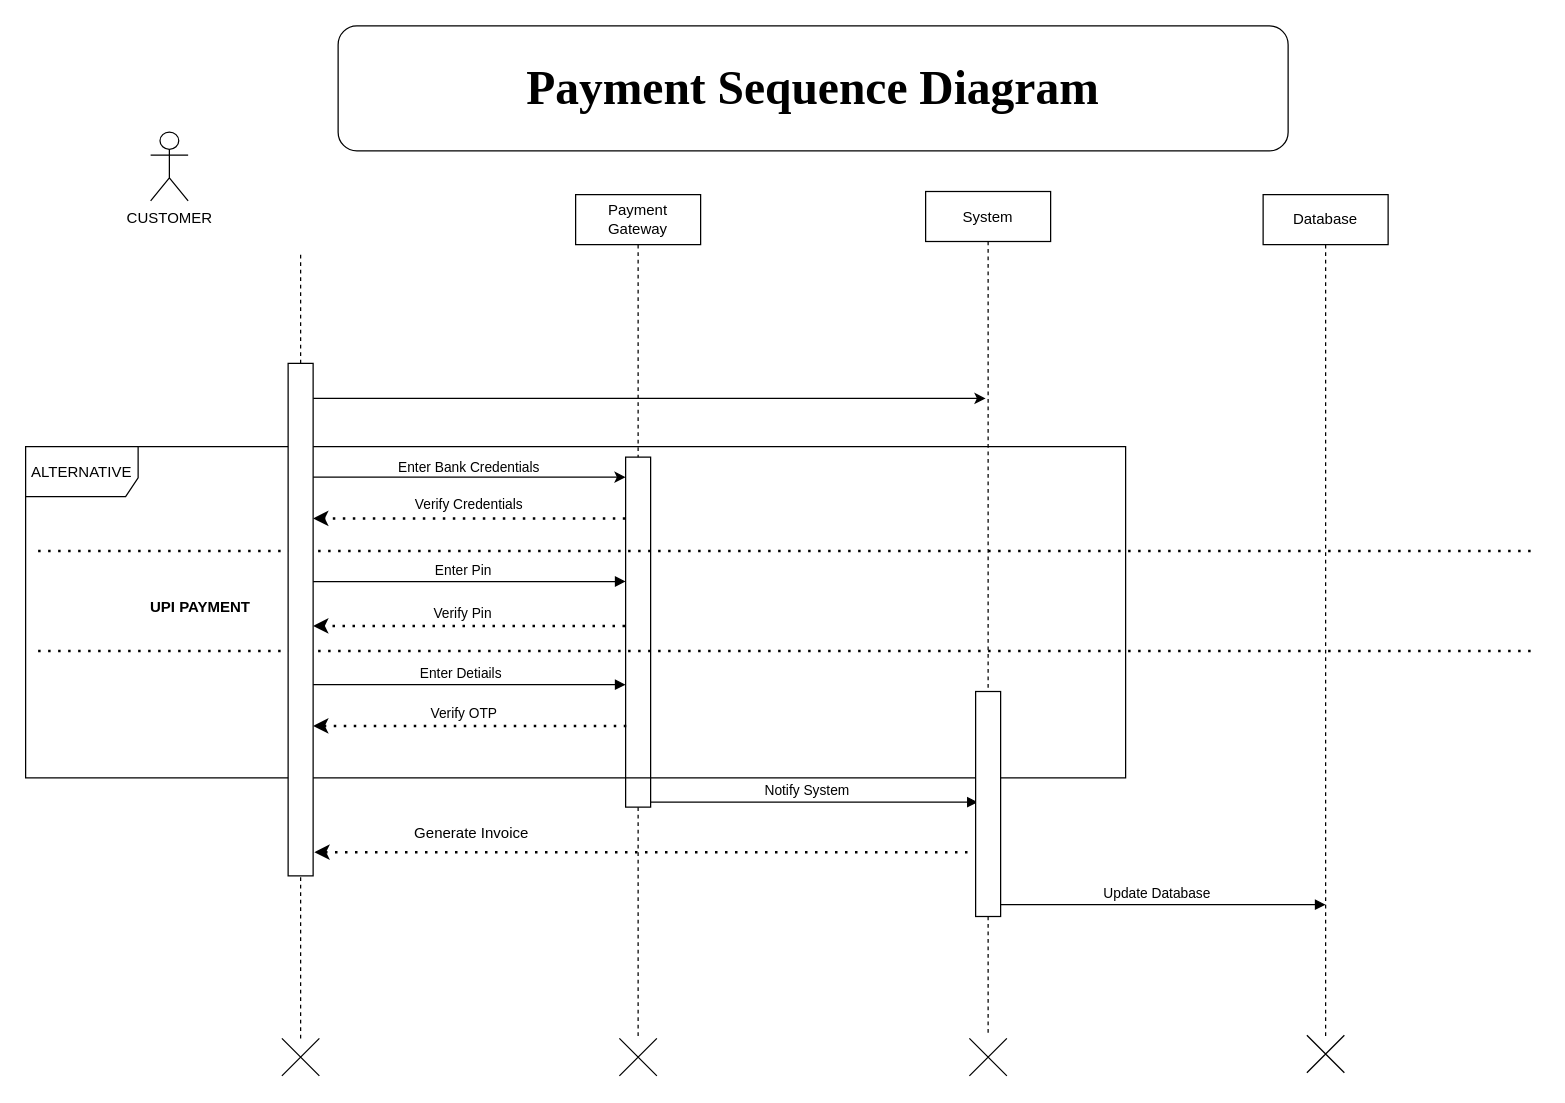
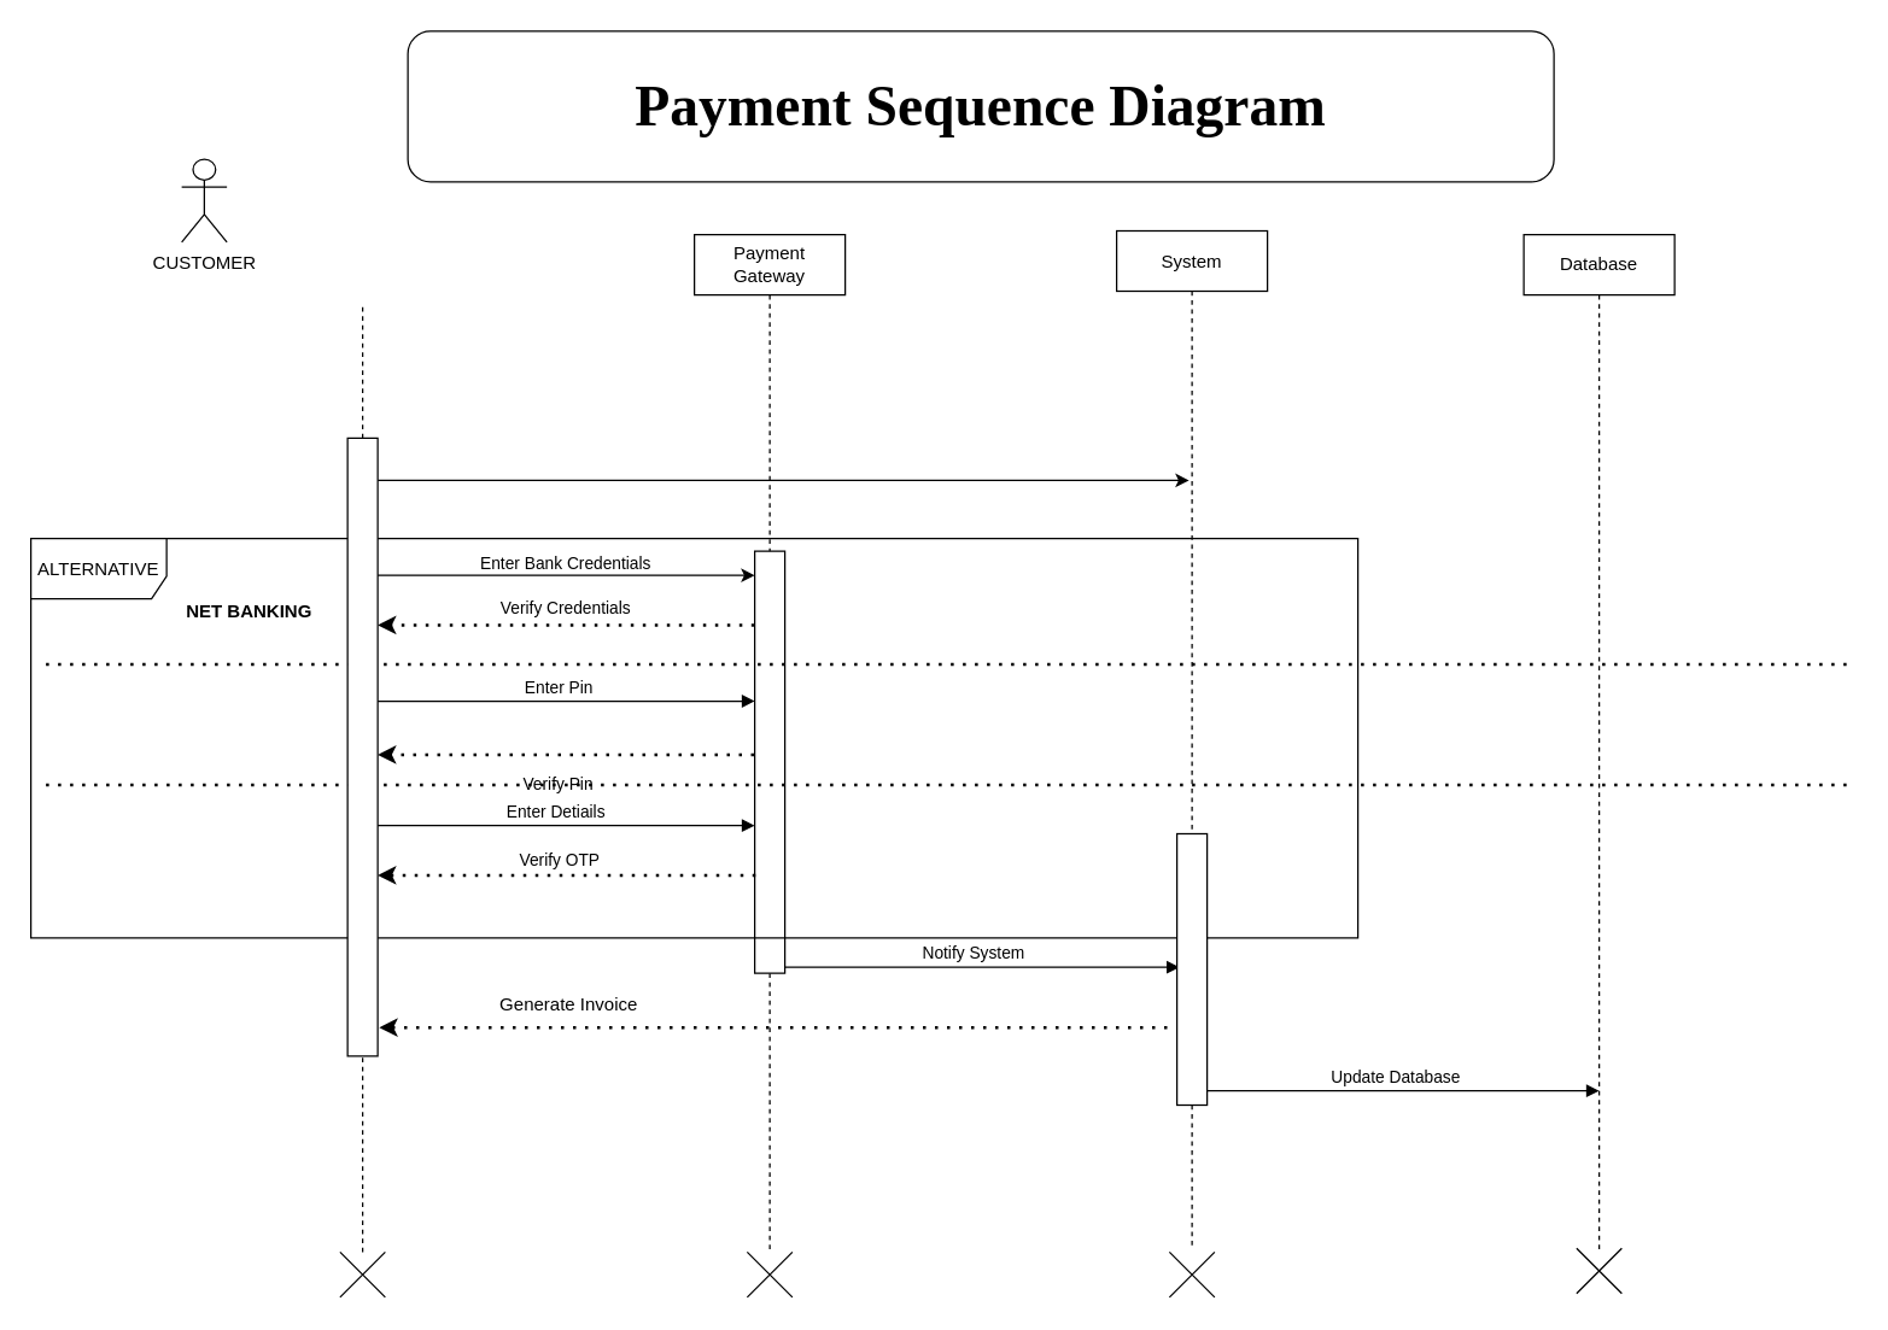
+ <mxCell id="9" value="NET BANKING" style="text;html=1;strokeColor=none;fillColor=none;align=center;verticalAlign=middle;whiteSpace=wrap;rounded=0;fontStyle=1" parent="1" vertex="1"><mxGeometry x="115" y="390" width="100" height="30" as="geometry" /></mxCell>
- <mxCell id="11" value="UPI PAYMENT" style="text;html=1;strokeColor=none;fillColor=none;align=center;verticalAlign=middle;whiteSpace=wrap;rounded=0;fontStyle=1" parent="1" vertex="1"><mxGeometry x="110" y="470" width="100" height="30" as="geometry" /></mxCell>
- <mxCell id="16" value="&lt;font style=&quot;font-size: 11px;&quot;&gt;Verify Pin&lt;/font&gt;" style="text;html=1;strokeColor=none;fillColor=none;align=center;verticalAlign=middle;whiteSpace=wrap;rounded=0;" parent="1" vertex="1"><mxGeometry x="320" y="475" width="100" height="30" as="geometry" /></mxCell>
+ <mxCell id="16" value="&lt;font style=&quot;font-size: 11px;&quot;&gt;Verify Pin&lt;/font&gt;" style="text;html=1;strokeColor=none;fillColor=none;align=center;verticalAlign=middle;whiteSpace=wrap;rounded=0;" parent="1" vertex="1"><mxGeometry x="320" y="505" width="100" height="30" as="geometry" /></mxCell>
